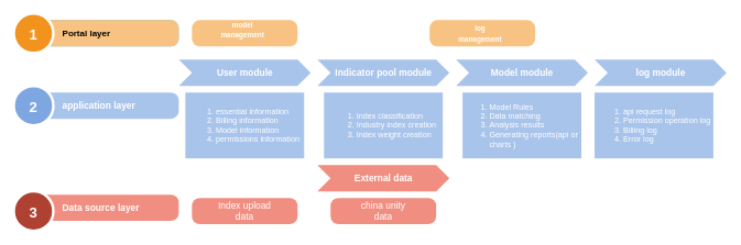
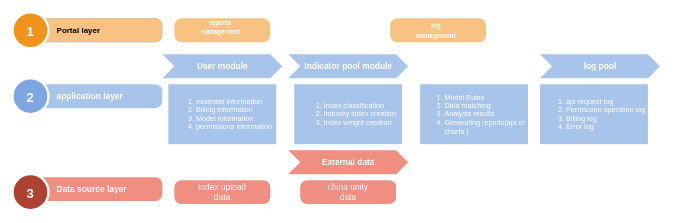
- <mxCell id="6" value="&lt;p style=&quot;margin-top: 0pt ; margin-bottom: 0pt ; margin-left: 0in ; direction: ltr ; unicode-bidi: embed ; word-break: normal&quot;&gt;&lt;/p&gt;&lt;div style=&quot;text-align: center&quot;&gt;&lt;span style=&quot;font-size: 8pt&quot;&gt;model&lt;/span&gt;&lt;/div&gt;&lt;span style=&quot;font-size: 8pt&quot;&gt;&lt;div style=&quot;text-align: center&quot;&gt;&lt;span style=&quot;font-size: 8pt&quot;&gt;management&lt;/span&gt;&lt;/div&gt;&lt;/span&gt;&lt;p&gt;&lt;/p&gt;" style="shape=rect;rounded=1;whiteSpace=wrap;html=1;shadow=0;strokeColor=none;arcSize=30;fontSize=14;spacingLeft=42;fontStyle=1;fontColor=#FFFFFF;align=left;fillColor=#F8C382;" vertex="1" parent="1"><mxGeometry x="290" y="30" width="160" height="40" as="geometry" /></mxCell>
+ <mxCell id="6" value="&lt;p style=&quot;margin-top: 0pt ; margin-bottom: 0pt ; margin-left: 0in ; direction: ltr ; unicode-bidi: embed ; word-break: normal&quot;&gt;&lt;/p&gt;&lt;div style=&quot;text-align: center&quot;&gt;&lt;span style=&quot;font-size: 8pt&quot;&gt;reports&lt;/span&gt;&lt;/div&gt;&lt;span style=&quot;font-size: 8pt&quot;&gt;&lt;div style=&quot;text-align: center&quot;&gt;&lt;span style=&quot;font-size: 8pt&quot;&gt;management&lt;/span&gt;&lt;/div&gt;&lt;/span&gt;&lt;p&gt;&lt;/p&gt;" style="shape=rect;rounded=1;whiteSpace=wrap;html=1;shadow=0;strokeColor=none;arcSize=30;fontSize=14;spacingLeft=42;fontStyle=1;fontColor=#FFFFFF;align=left;fillColor=#F8C382;" vertex="1" parent="1"><mxGeometry x="290" y="30" width="160" height="40" as="geometry" /></mxCell>
- <mxCell id="16" value="Model&amp;nbsp;module" style="html=1;shape=mxgraph.infographic.ribbonSimple;notch1=20;notch2=20;fillColor=#A9C4EB;strokeColor=none;align=center;verticalAlign=middle;fontColor=#ffffff;fontSize=14;fontStyle=1;rounded=1;shadow=0;" vertex="1" parent="1"><mxGeometry x="690" y="90" width="200" height="40" as="geometry" /></mxCell>
- <mxCell id="19" value="log module" style="html=1;shape=mxgraph.infographic.ribbonSimple;notch1=20;notch2=20;fillColor=#A9C4EB;strokeColor=none;align=center;verticalAlign=middle;fontColor=#ffffff;fontSize=14;fontStyle=1;rounded=1;shadow=0;" vertex="1" parent="1"><mxGeometry x="900" y="90" width="200" height="40" as="geometry" /></mxCell>
+ <mxCell id="19" value="log pool" style="html=1;shape=mxgraph.infographic.ribbonSimple;notch1=20;notch2=20;fillColor=#A9C4EB;strokeColor=none;align=center;verticalAlign=middle;fontColor=#ffffff;fontSize=14;fontStyle=1;rounded=1;shadow=0;" vertex="1" parent="1"><mxGeometry x="900" y="90" width="200" height="40" as="geometry" /></mxCell>
